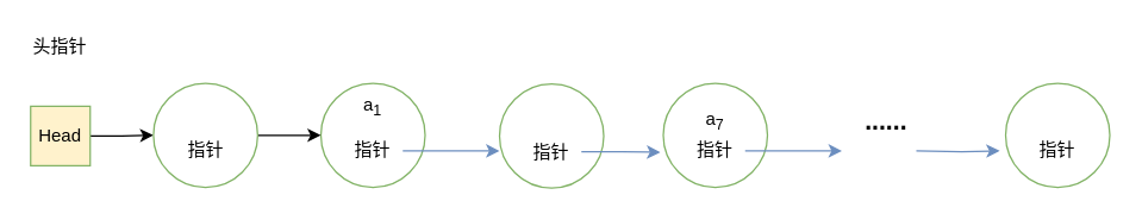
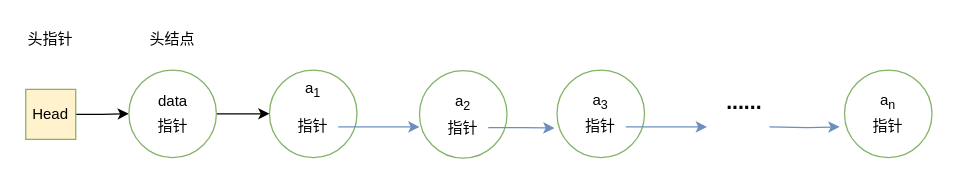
+ <mxCell id="26" value="头结点" style="text;html=1;strokeColor=none;fillColor=none;align=center;verticalAlign=middle;whiteSpace=wrap;rounded=0;fontSize=12;fontStyle=0" vertex="1" parent="1"><mxGeometry x="110" y="21" width="55" height="20" as="geometry" /></mxCell>
+ <mxCell id="24" value="data" style="text;html=1;strokeColor=none;fillColor=none;align=center;verticalAlign=middle;whiteSpace=wrap;rounded=0;fontSize=12;" vertex="1" parent="1"><mxGeometry x="117.5" y="71" width="40" height="20" as="geometry" /></mxCell>
- <mxCell id="15" value="a&lt;sub&gt;7&lt;/sub&gt;" style="text;html=1;strokeColor=none;fillColor=none;align=center;verticalAlign=middle;whiteSpace=wrap;rounded=0;fontSize=12;" vertex="1" parent="1"><mxGeometry x="460" y="71" width="40" height="20" as="geometry" /></mxCell>
+ <mxCell id="15" value="a&lt;sub&gt;3&lt;/sub&gt;" style="text;html=1;strokeColor=none;fillColor=none;align=center;verticalAlign=middle;whiteSpace=wrap;rounded=0;fontSize=12;" vertex="1" parent="1"><mxGeometry x="460" y="71" width="40" height="20" as="geometry" /></mxCell>
+ <mxCell id="19" value="a&lt;sub&gt;n&lt;/sub&gt;" style="text;html=1;strokeColor=none;fillColor=none;align=center;verticalAlign=middle;whiteSpace=wrap;rounded=0;fontSize=12;" vertex="1" parent="1"><mxGeometry x="690" y="71" width="40" height="20" as="geometry" /></mxCell>
+ <mxCell id="11" value="a&lt;sub&gt;2&lt;/sub&gt;" style="text;html=1;strokeColor=none;fillColor=none;align=center;verticalAlign=middle;whiteSpace=wrap;rounded=0;fontSize=12;" vertex="1" parent="1"><mxGeometry x="350" y="71.5" width="40" height="20" as="geometry" /></mxCell>
